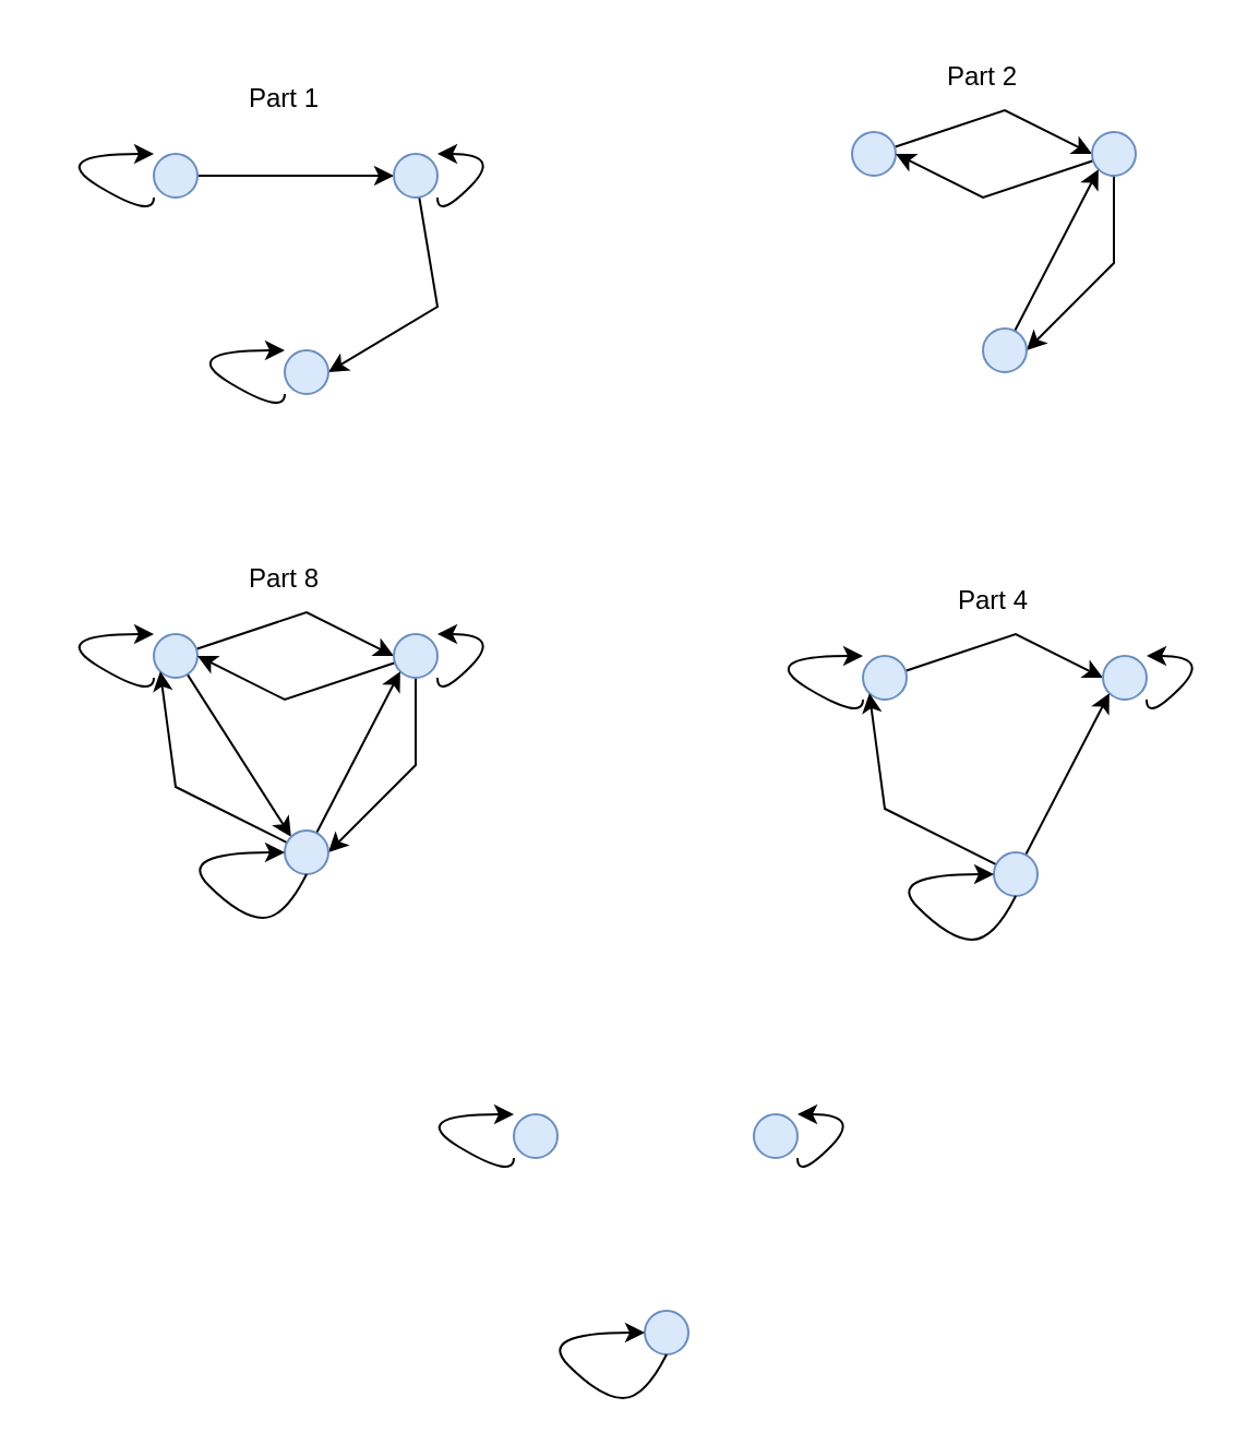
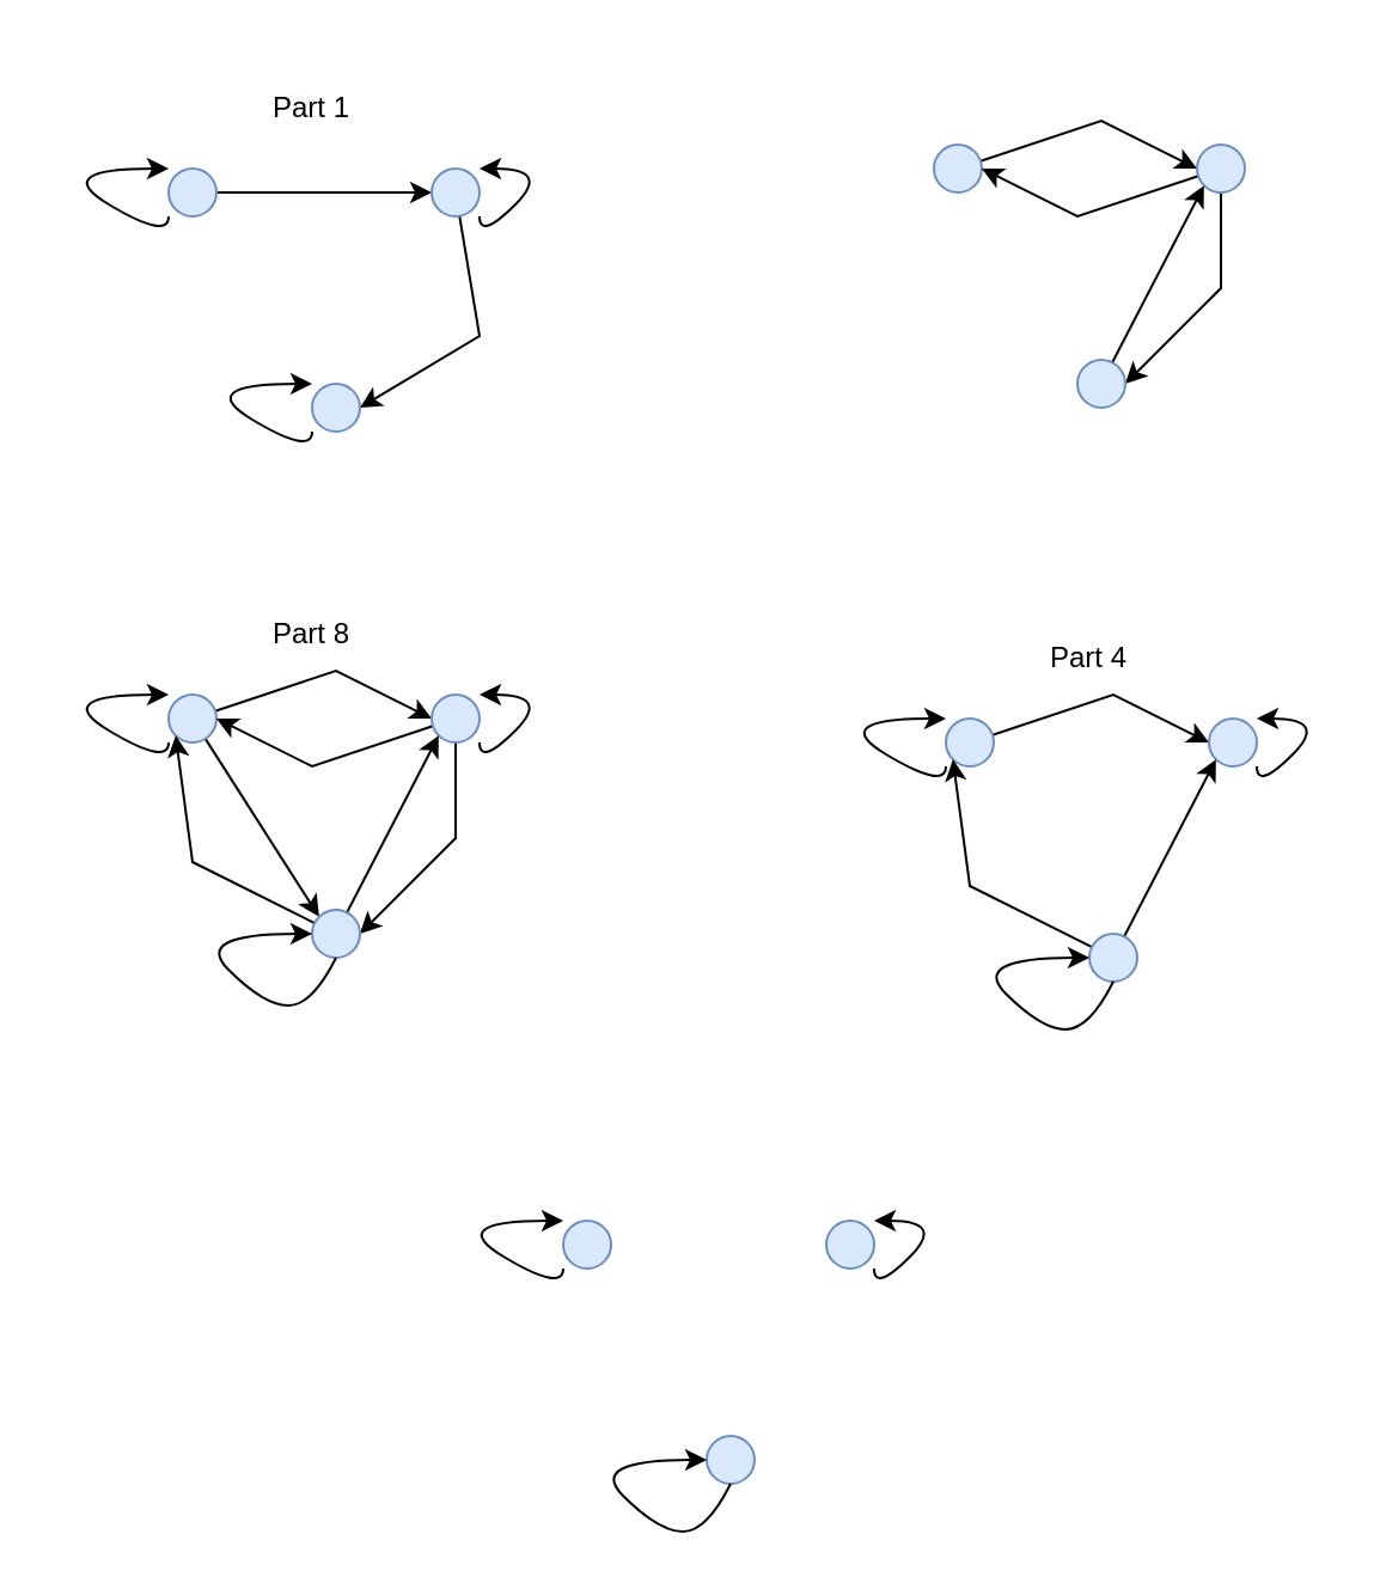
- <mxCell id="18" value="Part 2" style="text;html=1;strokeColor=none;fillColor=none;align=center;verticalAlign=middle;whiteSpace=wrap;rounded=0;" parent="1" vertex="1"><mxGeometry x="420" y="20" width="60" height="30" as="geometry" /></mxCell>
